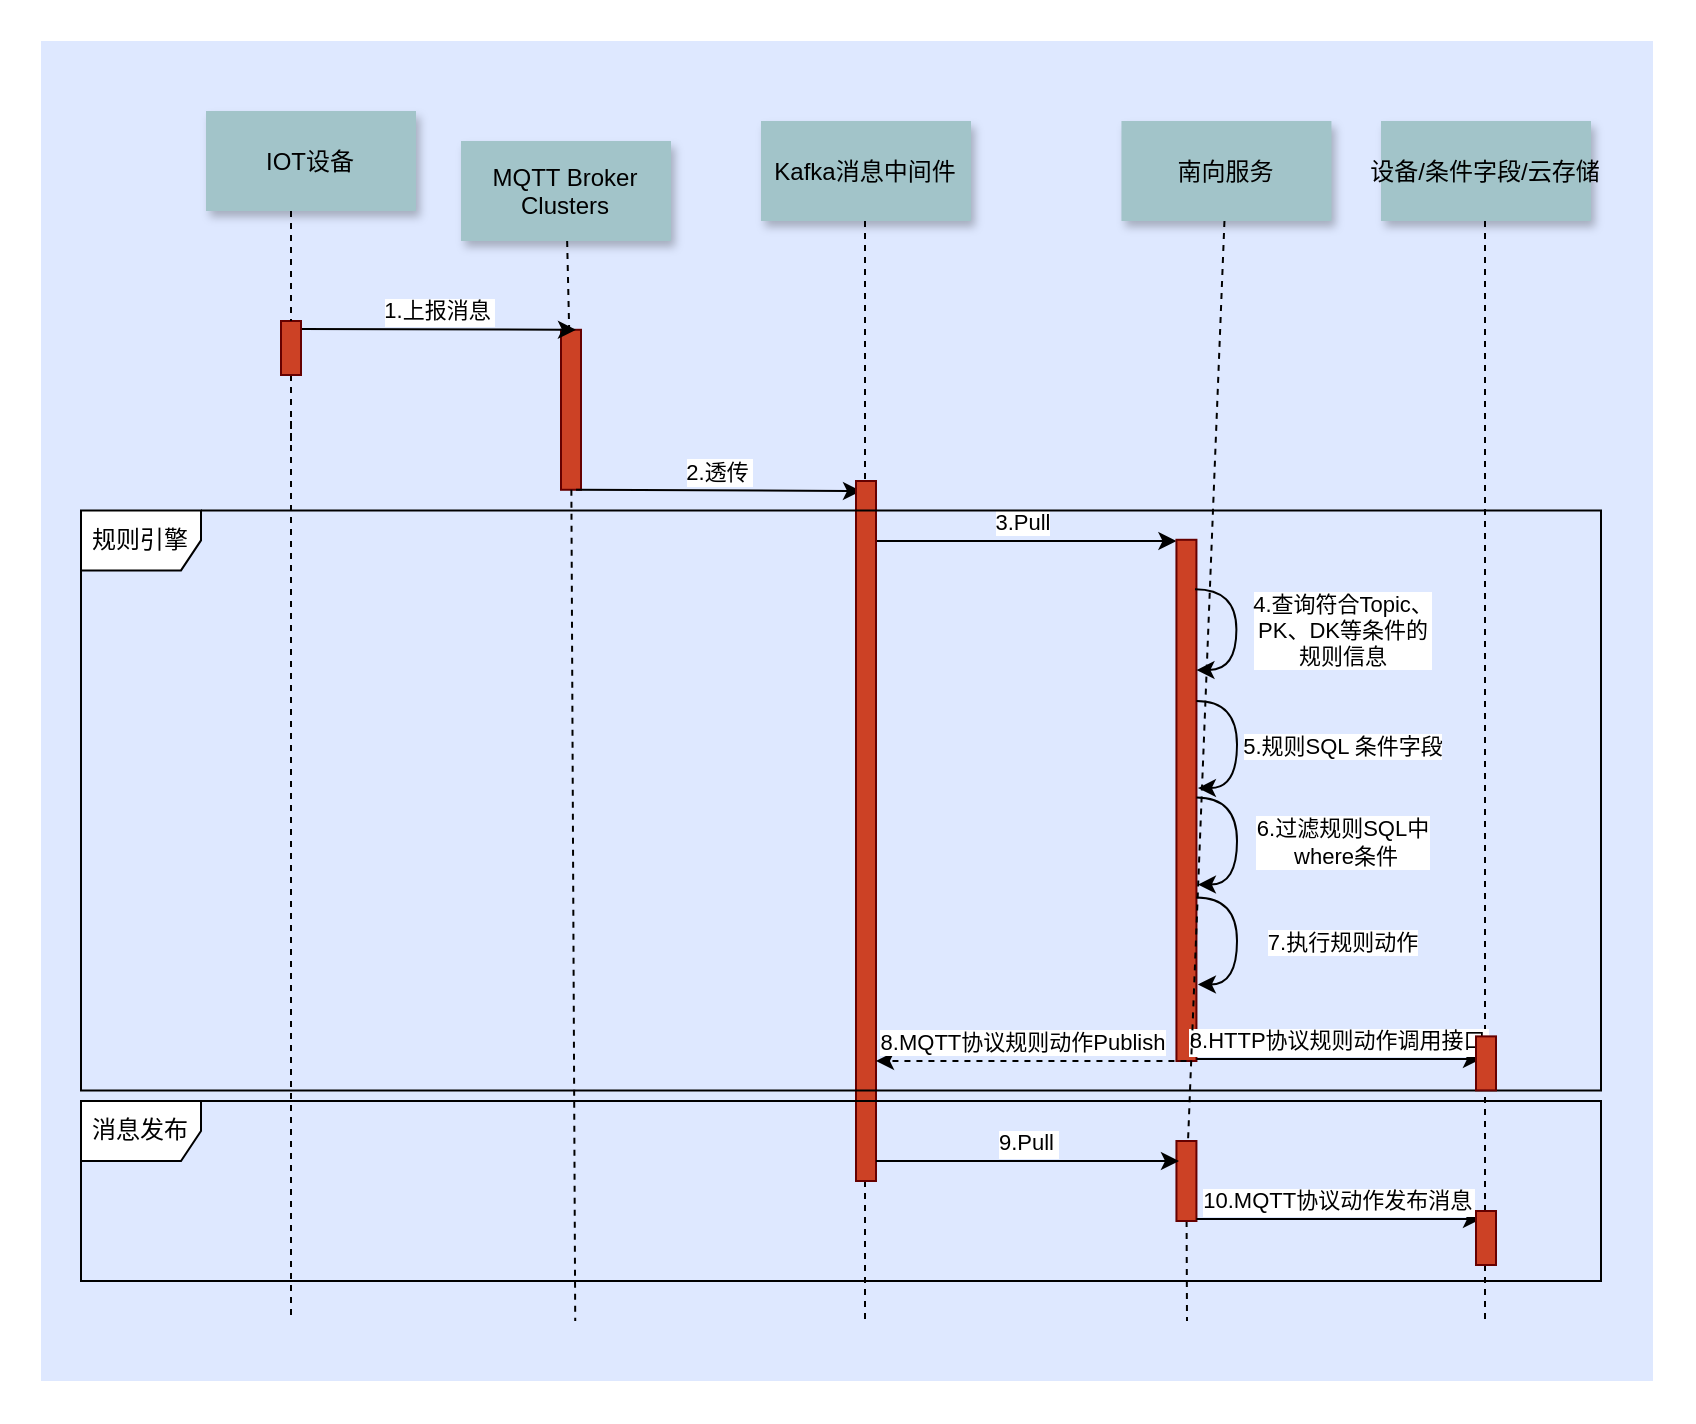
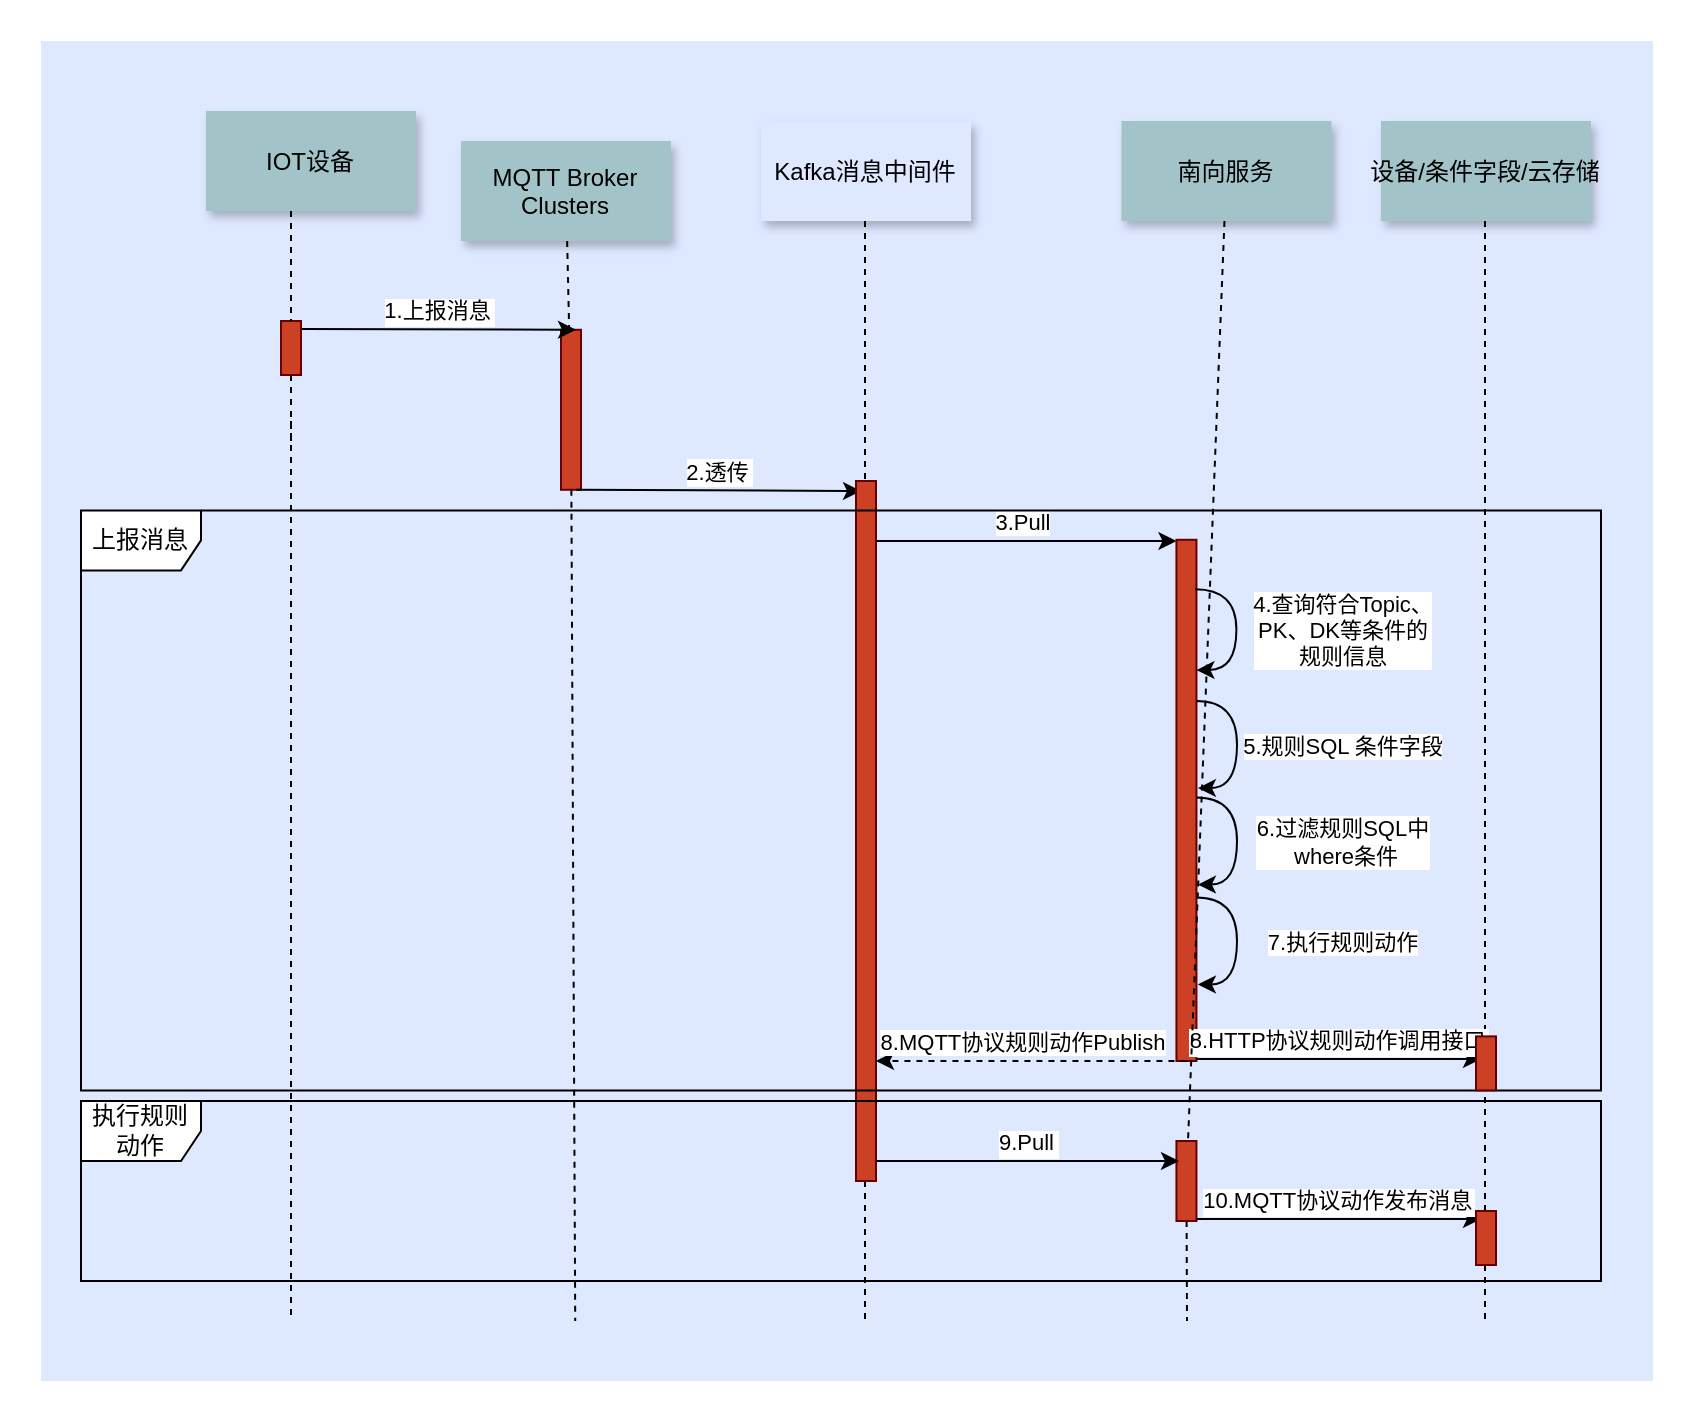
- <mxCell id="7" value="Kafka消息中间件" style="shadow=1;fillColor=#A2C4C9;strokeColor=none" parent="1" vertex="1"><mxGeometry x="380.004" y="60" width="105" height="50" as="geometry" /></mxCell>
+ <mxCell id="7" value="Kafka消息中间件" style="shadow=1;fillColor=#dee8ff;strokeColor=none;" parent="1" vertex="1"><mxGeometry x="380.004" y="60" width="105" height="50" as="geometry" /></mxCell>
- <mxCell id="37" value="规则引擎" style="shape=umlFrame;whiteSpace=wrap;html=1;" parent="1" vertex="1"><mxGeometry x="40" y="254.69" width="760" height="290" as="geometry" /></mxCell>
+ <mxCell id="37" value="上报消息" style="shape=umlFrame;whiteSpace=wrap;html=1;" parent="1" vertex="1"><mxGeometry x="40" y="254.69" width="760" height="290" as="geometry" /></mxCell>
- <mxCell id="38" value="消息发布" style="shape=umlFrame;whiteSpace=wrap;html=1;" parent="1" vertex="1"><mxGeometry x="40" y="550" width="760" height="90" as="geometry" /></mxCell>
+ <mxCell id="38" value="执行规则动作" style="shape=umlFrame;whiteSpace=wrap;html=1;" parent="1" vertex="1"><mxGeometry x="40" y="550" width="760" height="90" as="geometry" /></mxCell>
